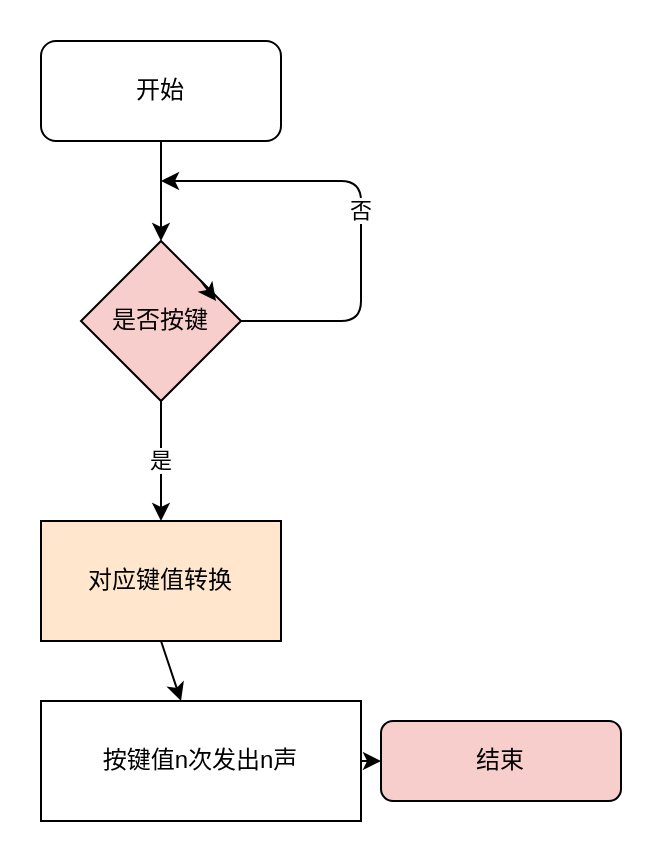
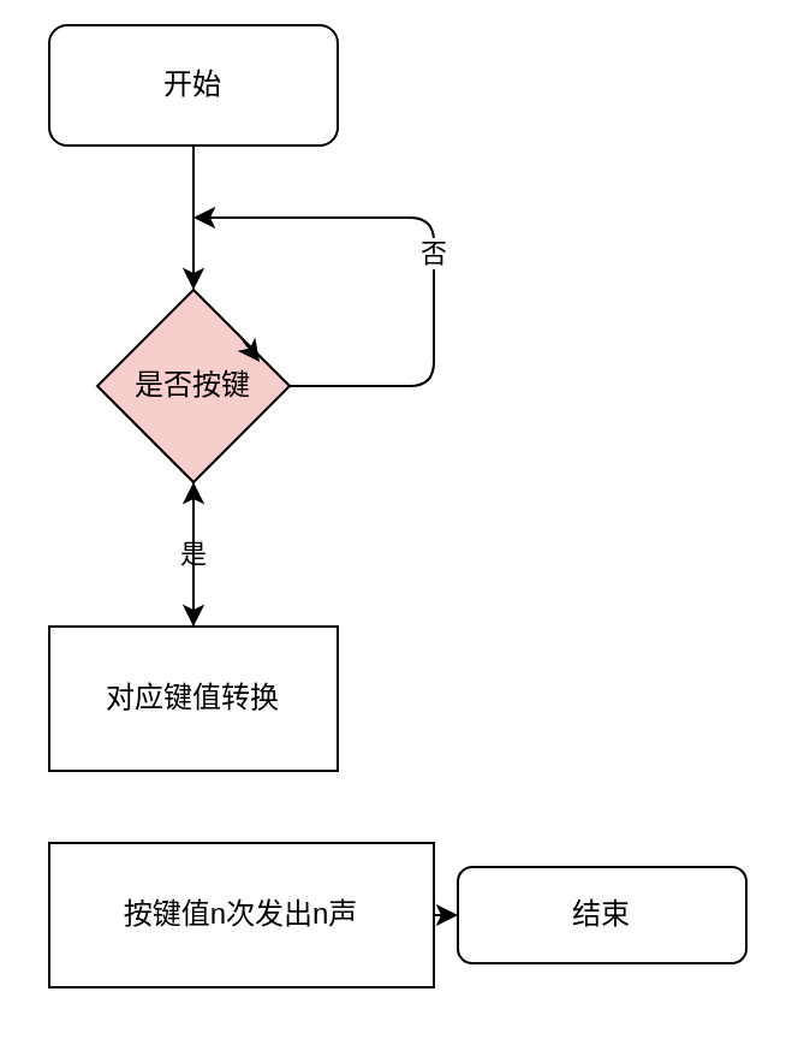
- <mxCell id="3" value="开始" style="rounded=1;whiteSpace=wrap;html=1;" vertex="1" parent="1"><mxGeometry x="20" y="20" width="120" height="50" as="geometry" /></mxCell>
+ <mxCell id="3" value="开始" style="rounded=1;whiteSpace=wrap;html=1;" vertex="1" parent="1"><mxGeometry x="20" y="10" width="120" height="50" as="geometry" /></mxCell>
- <mxCell id="9" value="对应键值转换" style="rounded=0;whiteSpace=wrap;html=1;fillColor=#ffe6cc;" vertex="1" parent="1"><mxGeometry x="20" y="260" width="120" height="60" as="geometry" /></mxCell>
+ <mxCell id="9" value="对应键值转换" style="rounded=0;whiteSpace=wrap;html=1;" vertex="1" parent="1"><mxGeometry x="20" y="260" width="120" height="60" as="geometry" /></mxCell>
- <mxCell id="8" style="edgeStyle=none;html=1;exitX=0.5;exitY=1;exitDx=0;exitDy=0;" edge="1" parent="1" source="9" target="11"><mxGeometry relative="1" as="geometry"><mxPoint x="80" y="350" as="targetPoint" /></mxGeometry></mxCell>
+ <mxCell id="8" style="edgeStyle=none;html=1;exitX=0.5;exitY=1;exitDx=0;exitDy=0;" edge="1" parent="1" source="9" target="5"><mxGeometry relative="1" as="geometry"><mxPoint x="80" y="350" as="targetPoint" /></mxGeometry></mxCell>
- <mxCell id="12" value="结束" style="rounded=1;whiteSpace=wrap;html=1;fillColor=#f8cecc;" vertex="1" parent="1"><mxGeometry x="190" y="360" width="120" height="40" as="geometry" /></mxCell>
+ <mxCell id="12" value="结束" style="rounded=1;whiteSpace=wrap;html=1;" vertex="1" parent="1"><mxGeometry x="190" y="360" width="120" height="40" as="geometry" /></mxCell>
